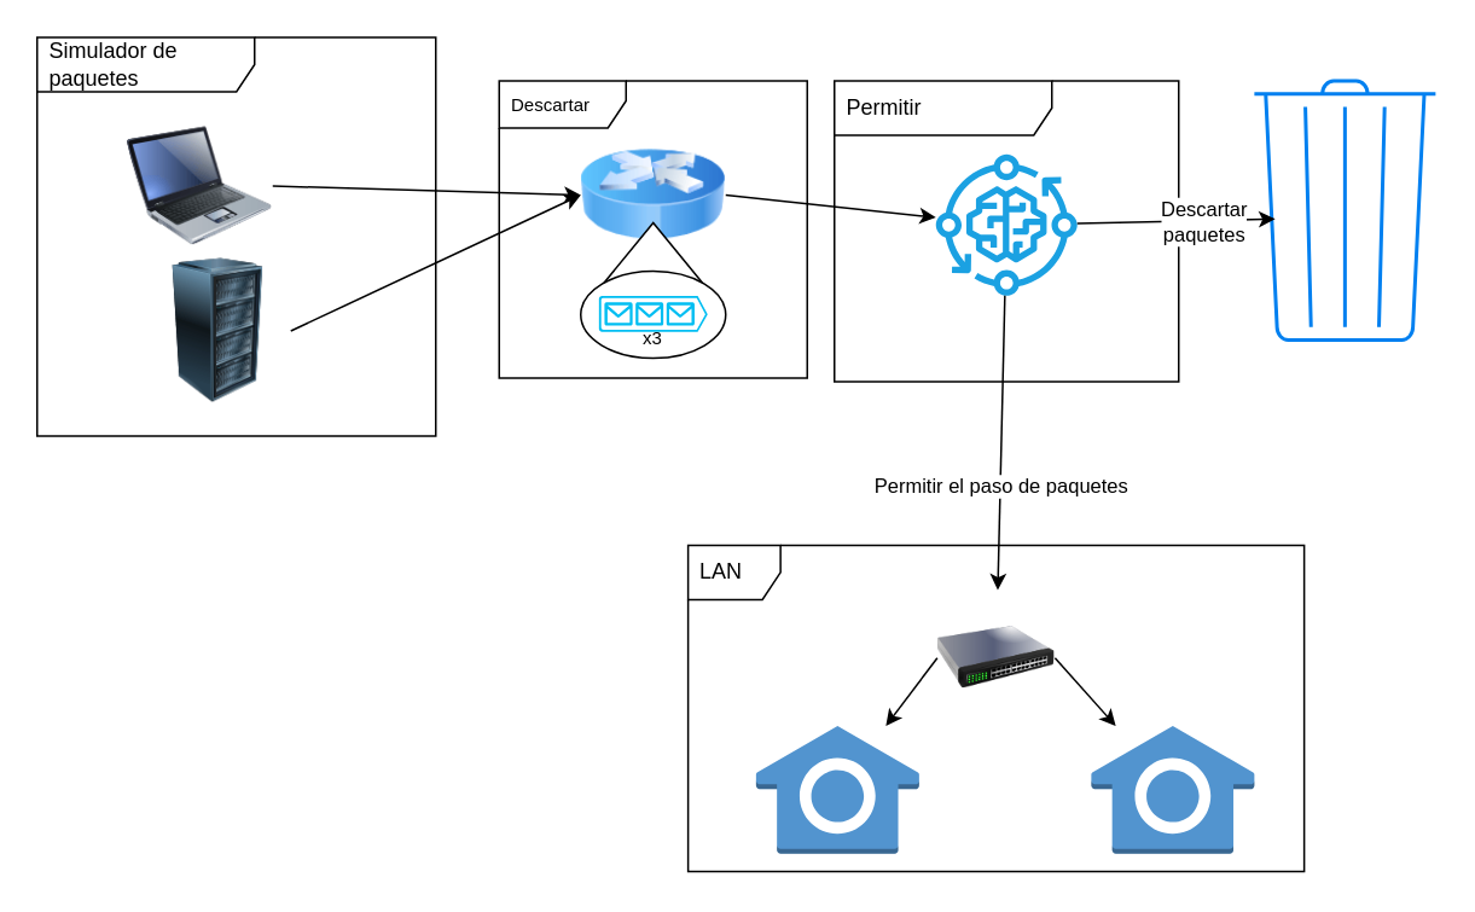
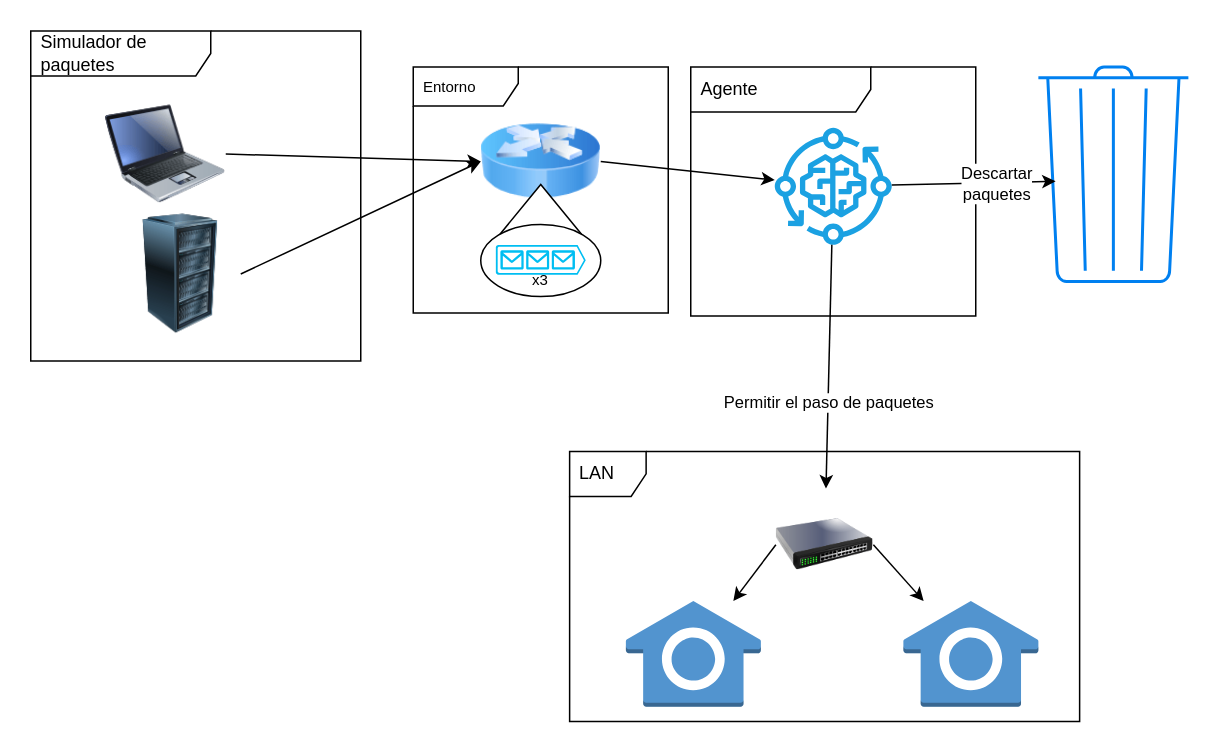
- <mxCell id="2" value="Descartar" style="shape=umlFrame;whiteSpace=wrap;html=1;width=70;height=26;boundedLbl=1;verticalAlign=middle;align=left;spacingLeft=5;fontSize=10;" parent="1" vertex="1"><mxGeometry x="275" y="44" width="170" height="164" as="geometry" /></mxCell>
+ <mxCell id="2" value="Entorno" style="shape=umlFrame;whiteSpace=wrap;html=1;width=70;height=26;boundedLbl=1;verticalAlign=middle;align=left;spacingLeft=5;fontSize=10;" parent="1" vertex="1"><mxGeometry x="275" y="44" width="170" height="164" as="geometry" /></mxCell>
- <mxCell id="8" value="Permitir" style="shape=umlFrame;whiteSpace=wrap;html=1;width=120;height=30;boundedLbl=1;verticalAlign=middle;align=left;spacingLeft=5;" parent="1" vertex="1"><mxGeometry x="460" y="44" width="190" height="166" as="geometry" /></mxCell>
+ <mxCell id="8" value="Agente" style="shape=umlFrame;whiteSpace=wrap;html=1;width=120;height=30;boundedLbl=1;verticalAlign=middle;align=left;spacingLeft=5;" parent="1" vertex="1"><mxGeometry x="460" y="44" width="190" height="166" as="geometry" /></mxCell>
